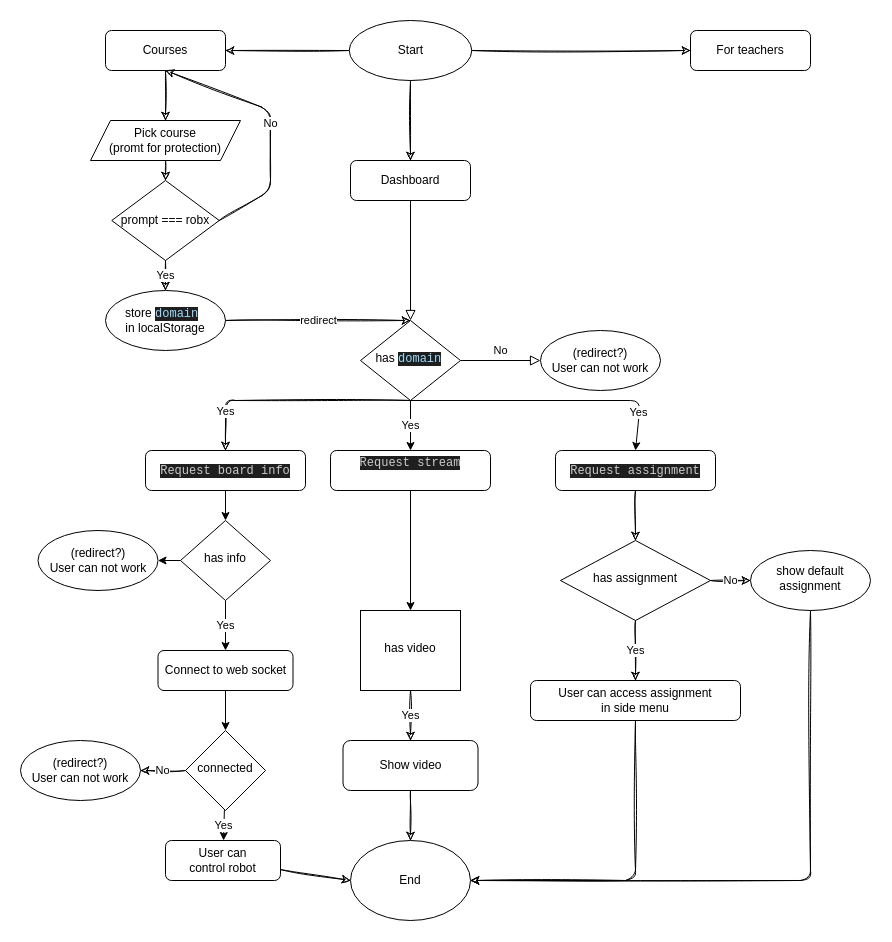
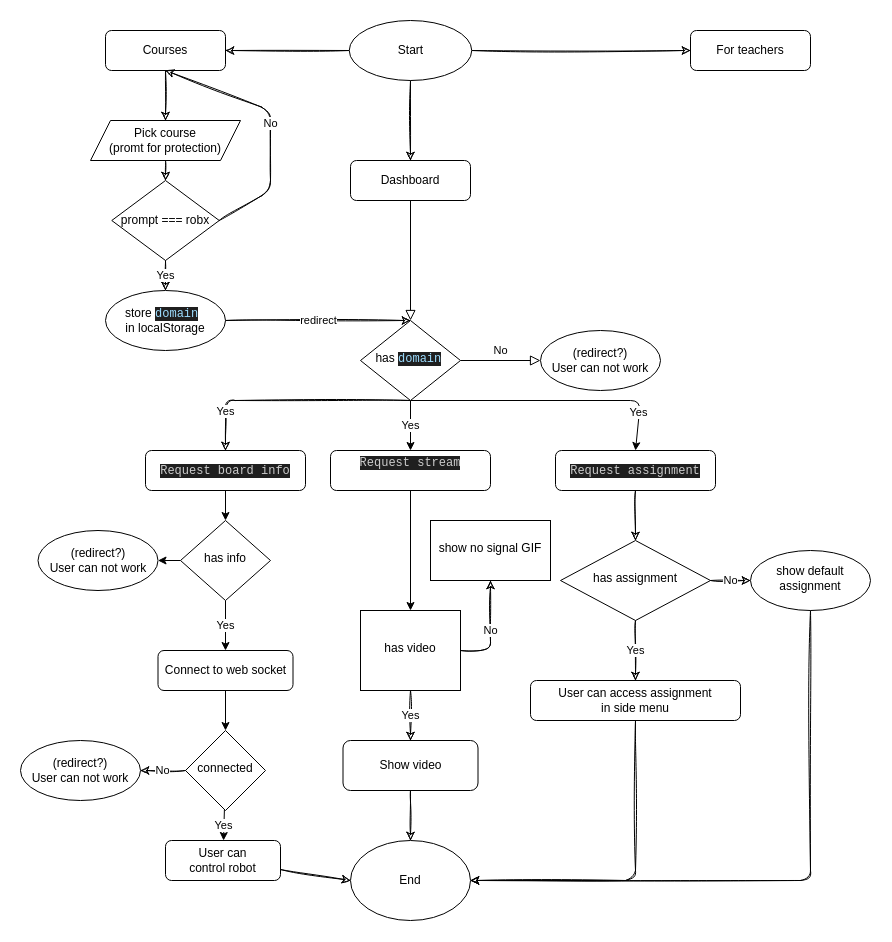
+ <mxCell id="24" value="show no signal GIF" style="whiteSpace=wrap;html=1;shadow=0;strokeWidth=1;spacing=6;spacingTop=-4;" vertex="1" parent="1"><mxGeometry x="430" y="520" width="120" height="60" as="geometry" /></mxCell>
+ <mxCell id="16" value="No" style="edgeStyle=none;sketch=1;html=1;exitX=1;exitY=0.5;exitDx=0;exitDy=0;entryX=0.5;entryY=1;entryDx=0;entryDy=0;" edge="1" parent="1" source="18" target="24"><mxGeometry relative="1" as="geometry"><Array as="points"><mxPoint x="490" y="650" /></Array></mxGeometry></mxCell>
